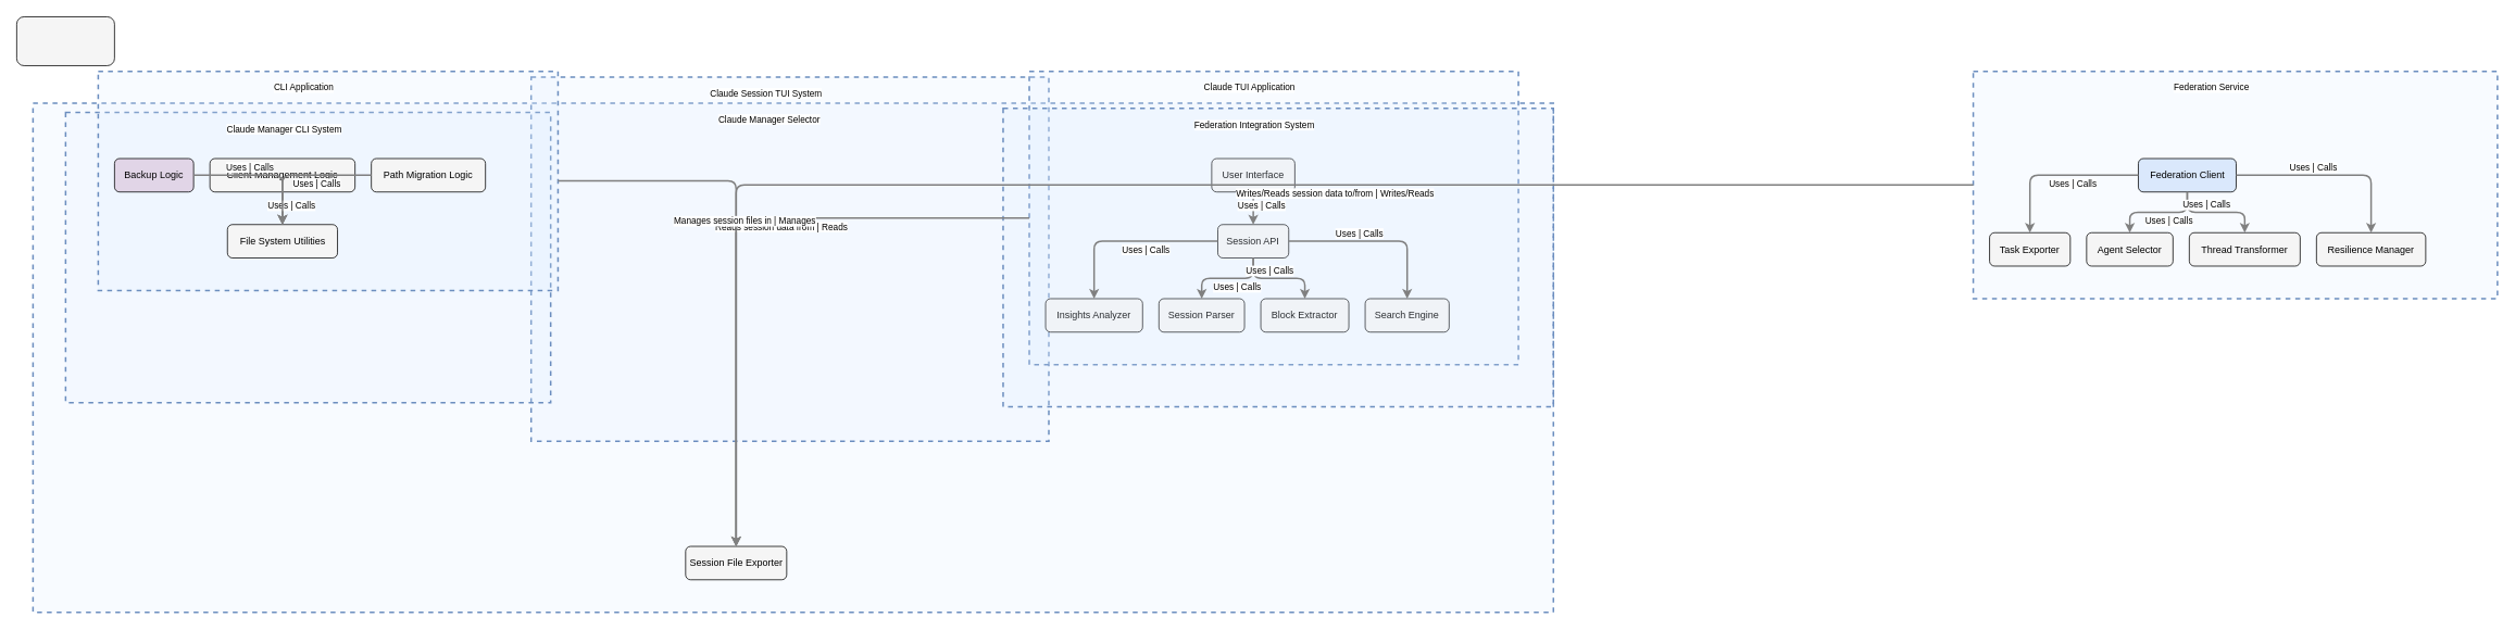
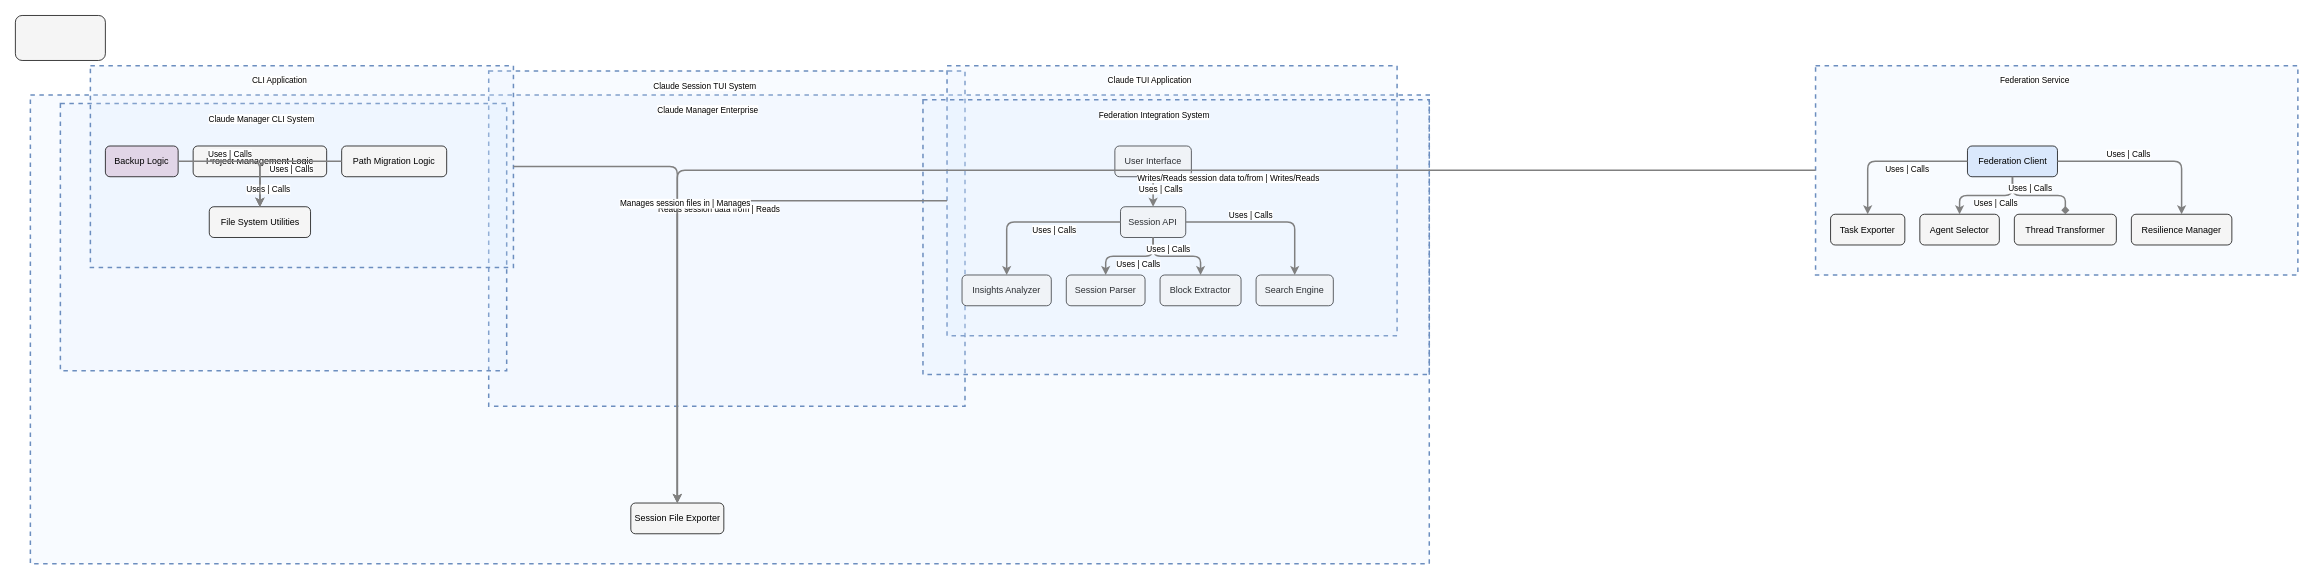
- <mxCell id="15" value="Claude Manager Selector" style="edgeLabel;html=1;align=center;verticalAlign=middle;resizable=0;labelBackgroundColor=white;spacing=5" vertex="1" parent="16"><mxGeometry x="28" y="114" width="1789" height="24" as="geometry" /></mxCell>
+ <mxCell id="15" value="Claude Manager Enterprise" style="edgeLabel;html=1;align=center;verticalAlign=middle;resizable=0;labelBackgroundColor=white;spacing=5" vertex="1" parent="16"><mxGeometry x="28" y="114" width="1789" height="24" as="geometry" /></mxCell>
- <mxCell id="30" value="Client Management Logic" style="rounded=1;whiteSpace=wrap;html=1;fillColor=#f5f5f5" vertex="1" parent="6"><mxGeometry x="137" y="107" width="178" height="41" as="geometry" /></mxCell>
+ <mxCell id="30" value="Project Management Logic" style="rounded=1;whiteSpace=wrap;html=1;fillColor=#f5f5f5" vertex="1" parent="6"><mxGeometry x="137" y="107" width="178" height="41" as="geometry" /></mxCell>
- <mxCell id="45" style="edgeStyle=orthogonalEdgeStyle;rounded=1;orthogonalLoop=1;jettySize=auto;html=1;strokeColor=#808080;strokeWidth=2;jumpStyle=arc;jumpSize=10;spacing=15;labelBackgroundColor=white;labelBorderColor=none" edge="1" parent="1" source="24" target="26"><mxGeometry relative="1" as="geometry" /></mxCell>
+ <mxCell id="45" style="edgeStyle=orthogonalEdgeStyle;rounded=1;orthogonalLoop=1;jettySize=auto;html=1;strokeColor=#808080;strokeWidth=2;jumpStyle=arc;jumpSize=10;spacing=15;labelBackgroundColor=white;labelBorderColor=none;endArrow=diamond;" edge="1" parent="1" source="24" target="26"><mxGeometry relative="1" as="geometry" /></mxCell>
